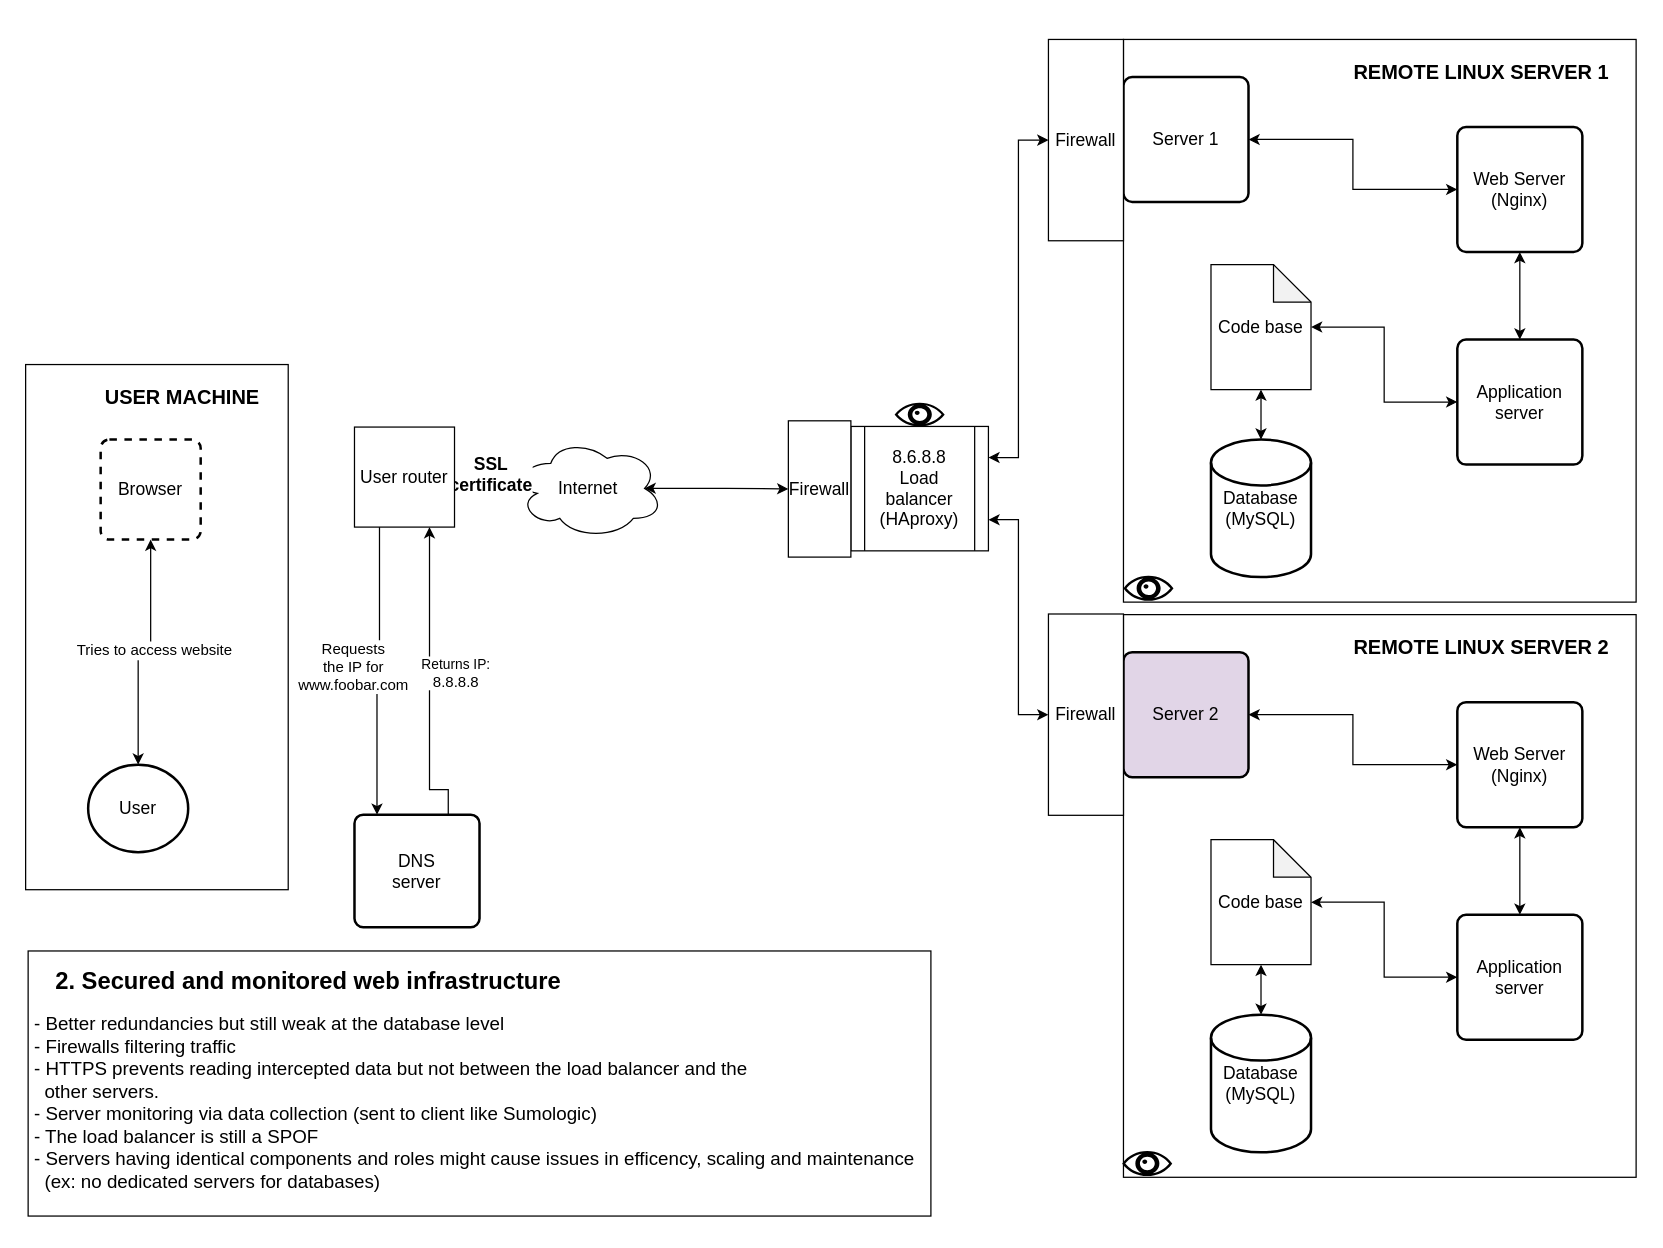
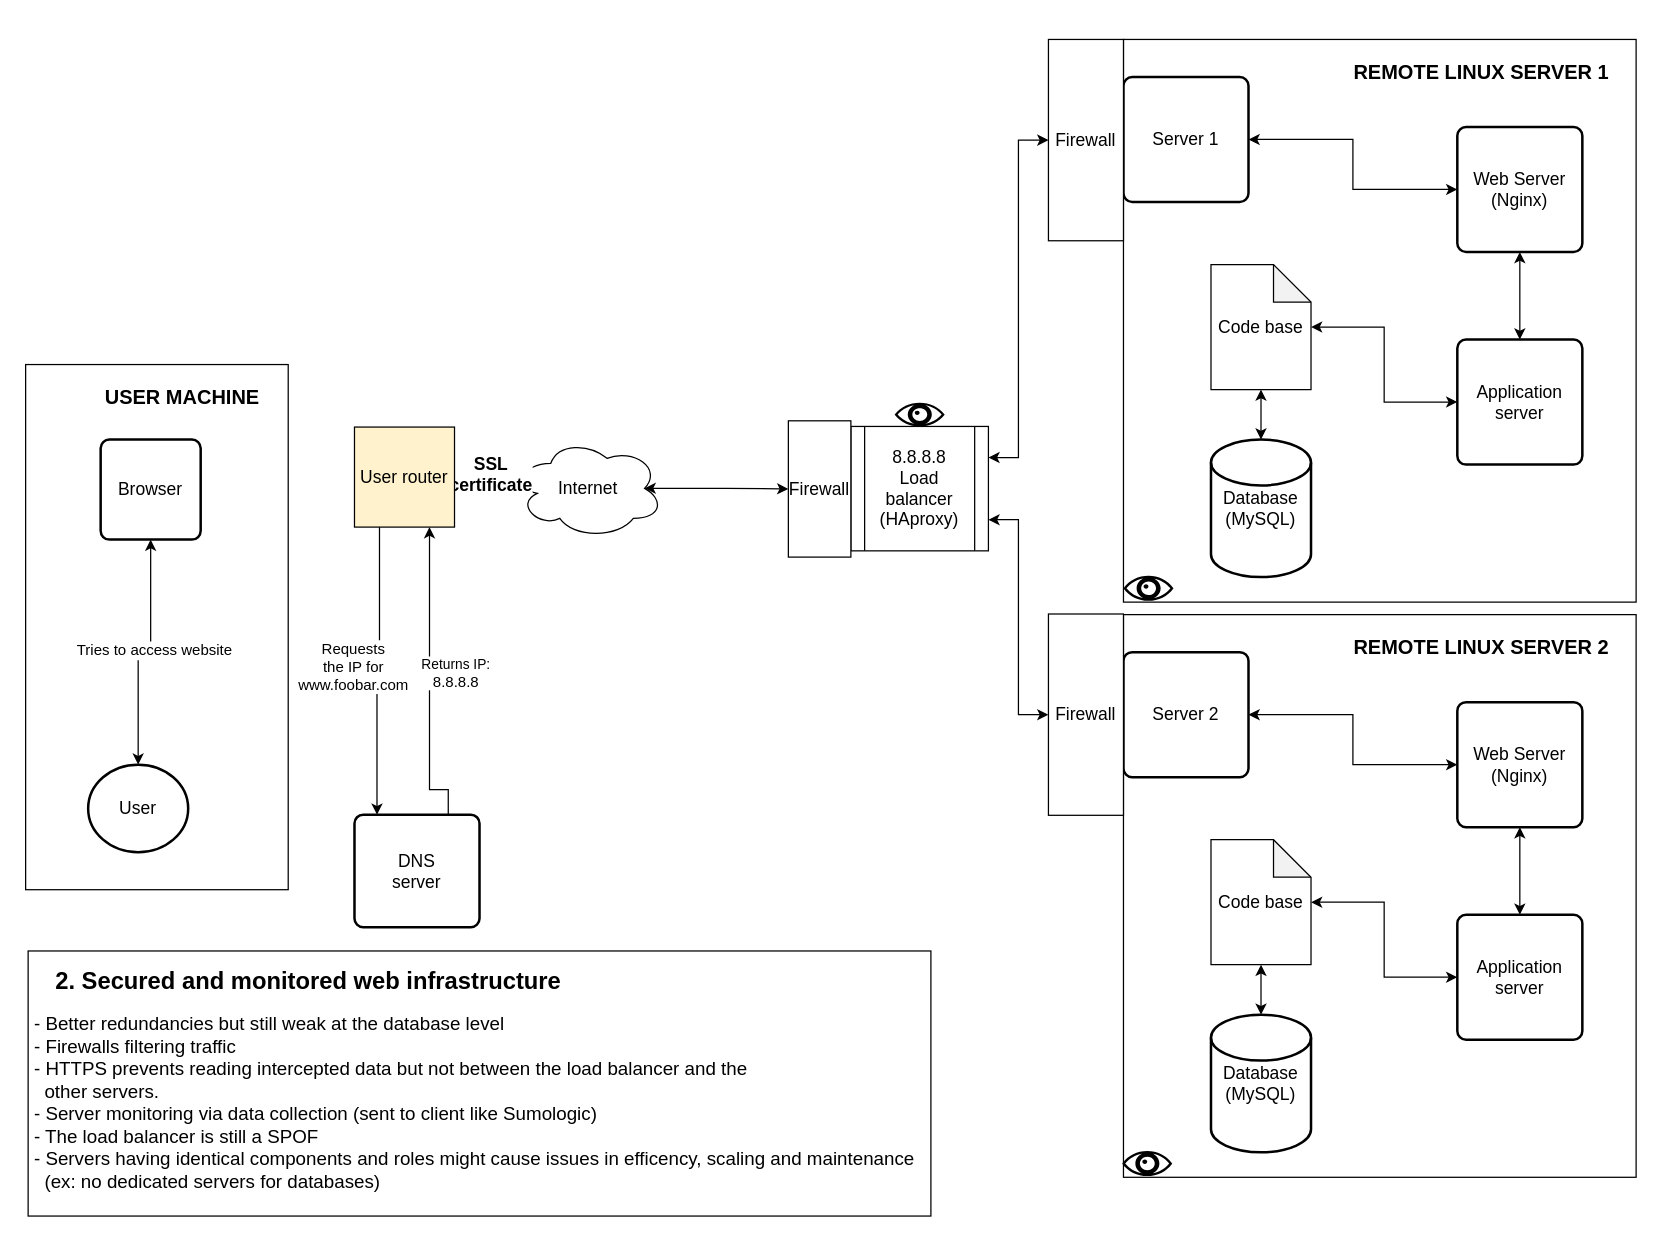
- <mxCell id="19" value="&lt;font style=&quot;font-size: 14px;&quot;&gt;User router&lt;/font&gt;" style="whiteSpace=wrap;html=1;aspect=fixed;" parent="1" vertex="1"><mxGeometry x="283" y="341" width="80" height="80" as="geometry" /></mxCell>
+ <mxCell id="19" value="&lt;font style=&quot;font-size: 14px;&quot;&gt;User router&lt;/font&gt;" style="whiteSpace=wrap;html=1;aspect=fixed;fillColor=#fff2cc;" parent="1" vertex="1"><mxGeometry x="283" y="341" width="80" height="80" as="geometry" /></mxCell>
- <mxCell id="32" value="&lt;div style=&quot;font-size: 14px;&quot;&gt;&lt;font style=&quot;font-size: 14px;&quot;&gt;8.6.8.8&lt;br&gt;&lt;/font&gt;&lt;/div&gt;&lt;div style=&quot;font-size: 14px;&quot;&gt;&lt;font style=&quot;font-size: 14px;&quot;&gt;Load balancer&lt;/font&gt;&lt;/div&gt;&lt;font style=&quot;font-size: 14px;&quot;&gt;(HAproxy)&lt;/font&gt;" style="shape=process;whiteSpace=wrap;html=1;backgroundOutline=1;" parent="1" vertex="1"><mxGeometry x="680" y="340.5" width="110" height="99.5" as="geometry" /></mxCell>
+ <mxCell id="32" value="&lt;div style=&quot;font-size: 14px;&quot;&gt;&lt;font style=&quot;font-size: 14px;&quot;&gt;8.8.8.8&lt;br&gt;&lt;/font&gt;&lt;/div&gt;&lt;div style=&quot;font-size: 14px;&quot;&gt;&lt;font style=&quot;font-size: 14px;&quot;&gt;Load balancer&lt;/font&gt;&lt;/div&gt;&lt;font style=&quot;font-size: 14px;&quot;&gt;(HAproxy)&lt;/font&gt;" style="shape=process;whiteSpace=wrap;html=1;backgroundOutline=1;" parent="1" vertex="1"><mxGeometry x="680" y="340.5" width="110" height="99.5" as="geometry" /></mxCell>
- <mxCell id="11" value="&lt;font style=&quot;font-size: 14px;&quot;&gt;Browser&lt;/font&gt;" style="rounded=1;whiteSpace=wrap;html=1;absoluteArcSize=1;arcSize=14;strokeWidth=2;dashed=1;" parent="1" vertex="1"><mxGeometry x="80" y="351" width="80" height="80" as="geometry" /></mxCell>
+ <mxCell id="11" value="&lt;font style=&quot;font-size: 14px;&quot;&gt;Browser&lt;/font&gt;" style="rounded=1;whiteSpace=wrap;html=1;absoluteArcSize=1;arcSize=14;strokeWidth=2;" parent="1" vertex="1"><mxGeometry x="80" y="351" width="80" height="80" as="geometry" /></mxCell>
- <mxCell id="43" value="&lt;font style=&quot;font-size: 14px;&quot;&gt;Server 2&lt;/font&gt;" style="rounded=1;whiteSpace=wrap;html=1;absoluteArcSize=1;arcSize=14;strokeWidth=2;fillColor=#e1d5e7;" parent="1" vertex="1"><mxGeometry x="898" y="521" width="100" height="100" as="geometry" /></mxCell>
+ <mxCell id="43" value="&lt;font style=&quot;font-size: 14px;&quot;&gt;Server 2&lt;/font&gt;" style="rounded=1;whiteSpace=wrap;html=1;absoluteArcSize=1;arcSize=14;strokeWidth=2;" parent="1" vertex="1"><mxGeometry x="898" y="521" width="100" height="100" as="geometry" /></mxCell>
